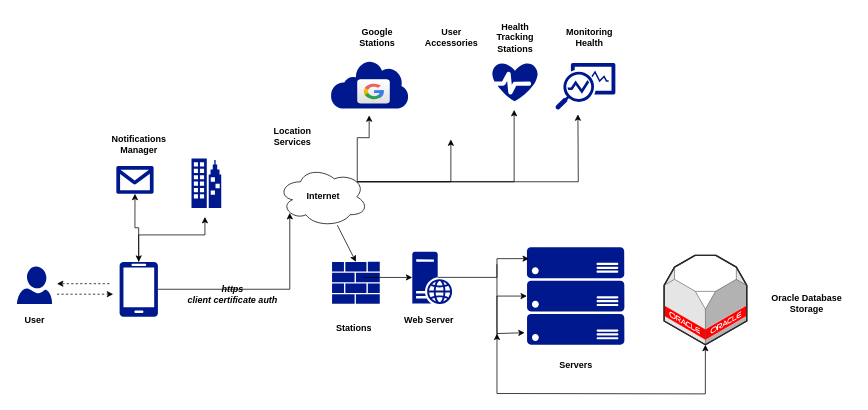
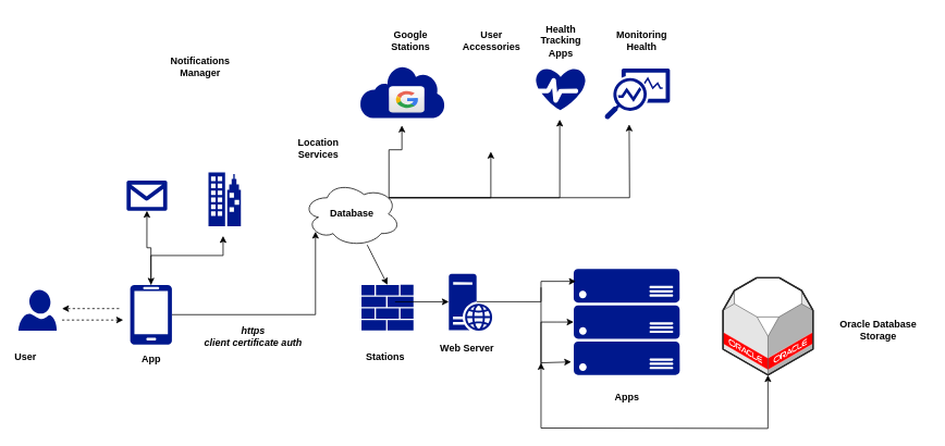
- <mxCell id="10" value="Health&lt;br&gt;Tracking&lt;br&gt;Stations" style="text;html=1;align=center;verticalAlign=middle;resizable=0;points=[];autosize=1;strokeColor=none;fillColor=none;fontStyle=1" vertex="1" parent="1"><mxGeometry x="651.15" y="20" width="70" height="60" as="geometry" /></mxCell>
+ <mxCell id="10" value="Health&lt;br&gt;Tracking&lt;br&gt;Apps" style="text;html=1;align=center;verticalAlign=middle;resizable=0;points=[];autosize=1;strokeColor=none;fillColor=none;fontStyle=1" vertex="1" parent="1"><mxGeometry x="651.15" y="20" width="70" height="60" as="geometry" /></mxCell>
- <mxCell id="39" value="Notifications&lt;br&gt;Manager" style="text;html=1;align=center;verticalAlign=middle;resizable=0;points=[];autosize=1;strokeColor=none;fillColor=none;fontStyle=1" vertex="1" parent="1"><mxGeometry x="134.04" y="172" width="100" height="40" as="geometry" /></mxCell>
+ <mxCell id="39" value="Notifications&lt;br&gt;Manager" style="text;html=1;align=center;verticalAlign=middle;resizable=0;points=[];autosize=1;strokeColor=none;fillColor=none;fontStyle=1" vertex="1" parent="1"><mxGeometry x="194.04" y="62" width="100" height="40" as="geometry" /></mxCell>
- <mxCell id="36" value="Internet" style="text;html=1;align=center;verticalAlign=middle;resizable=0;points=[];autosize=1;strokeColor=none;fillColor=none;fontStyle=1" vertex="1" parent="1"><mxGeometry x="395" y="247" width="70" height="30" as="geometry" /></mxCell>
+ <mxCell id="36" value="Database" style="text;html=1;align=center;verticalAlign=middle;resizable=0;points=[];autosize=1;strokeColor=none;fillColor=none;fontStyle=1" vertex="1" parent="1"><mxGeometry x="395" y="247" width="70" height="30" as="geometry" /></mxCell>
- <mxCell id="45" value="https&lt;br&gt;client certificate auth" style="text;html=1;align=center;verticalAlign=middle;resizable=0;points=[];autosize=1;strokeColor=none;fillColor=none;fontStyle=3" vertex="1" parent="1"><mxGeometry x="239.33" y="372" width="140" height="40" as="geometry" /></mxCell>
+ <mxCell id="45" value="https&lt;br&gt;client certificate auth" style="text;html=1;align=center;verticalAlign=middle;resizable=0;points=[];autosize=1;strokeColor=none;fillColor=none;fontStyle=3" vertex="1" parent="1"><mxGeometry x="239.33" y="392" width="140" height="40" as="geometry" /></mxCell>
- <mxCell id="7" value="User" style="text;html=1;align=center;verticalAlign=middle;resizable=0;points=[];autosize=1;strokeColor=none;fillColor=none;fontStyle=1" vertex="1" parent="1"><mxGeometry x="20" y="412" width="50" height="30" as="geometry" /></mxCell>
+ <mxCell id="7" value="User" style="text;html=1;align=center;verticalAlign=middle;resizable=0;points=[];autosize=1;strokeColor=none;fillColor=none;fontStyle=1" vertex="1" parent="1"><mxGeometry x="5" y="422" width="50" height="30" as="geometry" /></mxCell>
+ <mxCell id="8" value="App" style="text;html=1;align=center;verticalAlign=middle;resizable=0;points=[];autosize=1;strokeColor=none;fillColor=none;fontStyle=1" vertex="1" parent="1"><mxGeometry x="159.04" y="424.5" width="50" height="30" as="geometry" /></mxCell>
- <mxCell id="22" value="Servers" style="text;html=1;align=center;verticalAlign=middle;resizable=0;points=[];autosize=1;strokeColor=none;fillColor=none;fontStyle=1" vertex="1" parent="1"><mxGeometry x="732" y="472" width="70" height="30" as="geometry" /></mxCell>
+ <mxCell id="22" value="Apps" style="text;html=1;align=center;verticalAlign=middle;resizable=0;points=[];autosize=1;strokeColor=none;fillColor=none;fontStyle=1" vertex="1" parent="1"><mxGeometry x="732" y="472" width="70" height="30" as="geometry" /></mxCell>
